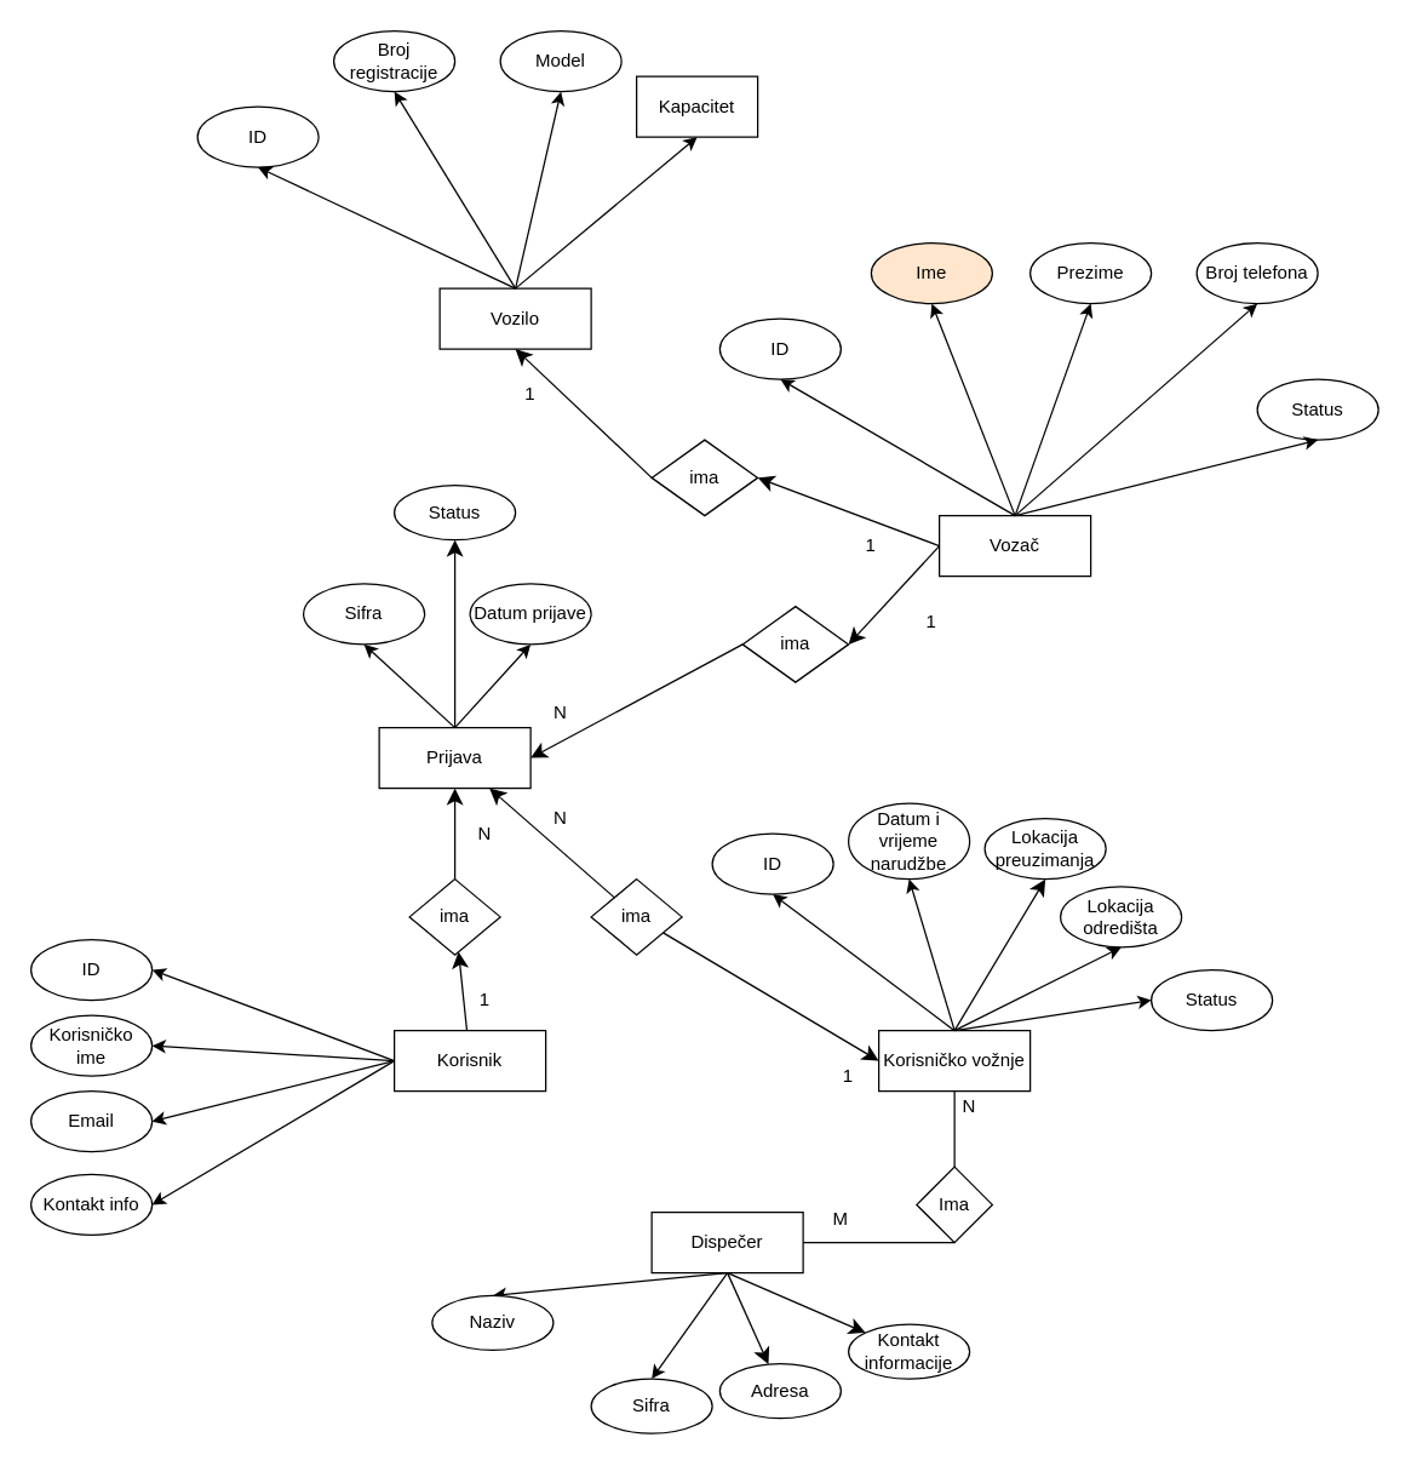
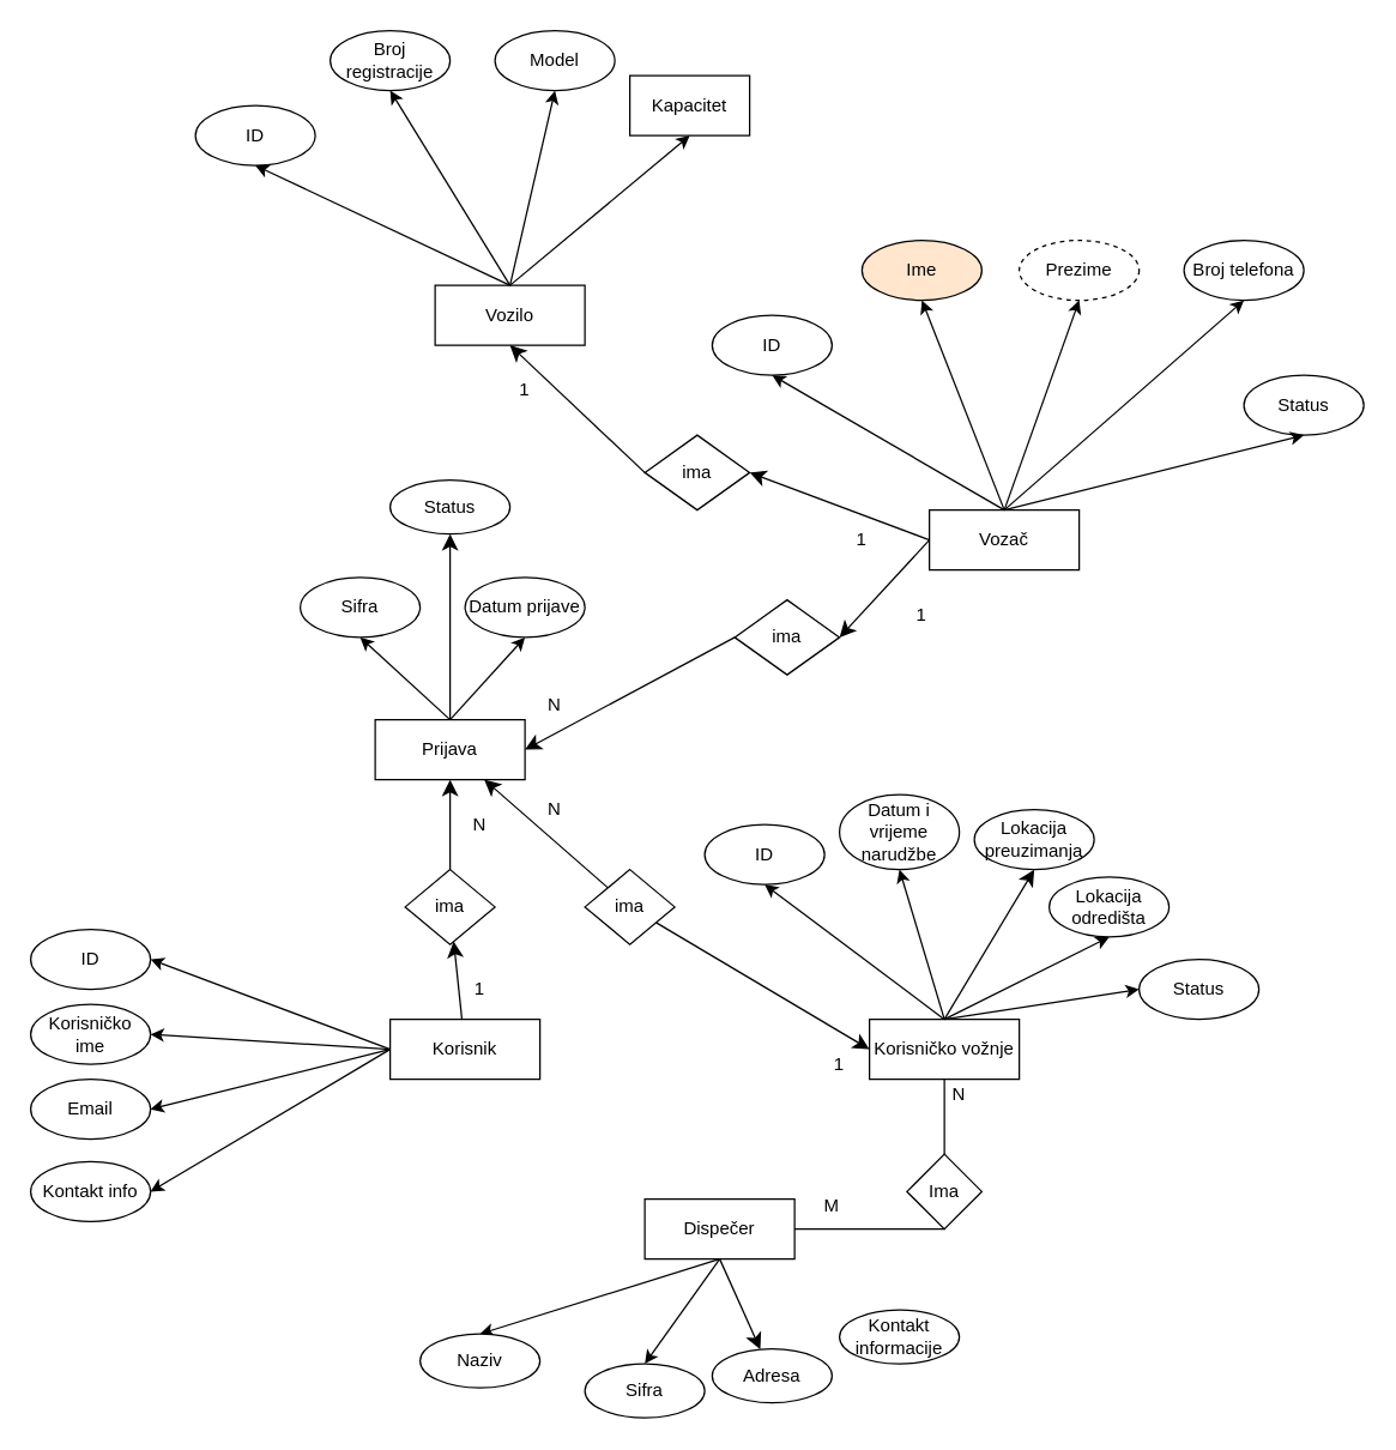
- <mxCell id="60" value="Prezime" style="ellipse;whiteSpace=wrap;html=1;" vertex="1" parent="1"><mxGeometry x="680" y="160" width="80" height="40" as="geometry" /></mxCell>
+ <mxCell id="60" value="Prezime" style="ellipse;whiteSpace=wrap;html=1;dashed=1;" vertex="1" parent="1"><mxGeometry x="680" y="160" width="80" height="40" as="geometry" /></mxCell>
- <mxCell id="21" style="edgeStyle=none;curved=1;rounded=0;orthogonalLoop=1;jettySize=auto;html=1;exitX=0.5;exitY=1;exitDx=0;exitDy=0;fontSize=12;startSize=8;endSize=8;" parent="1" source="22" target="41" edge="1"><mxGeometry relative="1" as="geometry" /></mxCell>
- <mxCell id="29" value="Naziv" style="ellipse;whiteSpace=wrap;html=1;" parent="1" vertex="1"><mxGeometry x="285" y="855" width="80" height="36" as="geometry" /></mxCell>
+ <mxCell id="29" value="Naziv" style="ellipse;whiteSpace=wrap;html=1;" parent="1" vertex="1"><mxGeometry x="280" y="890" width="80" height="36" as="geometry" /></mxCell>
